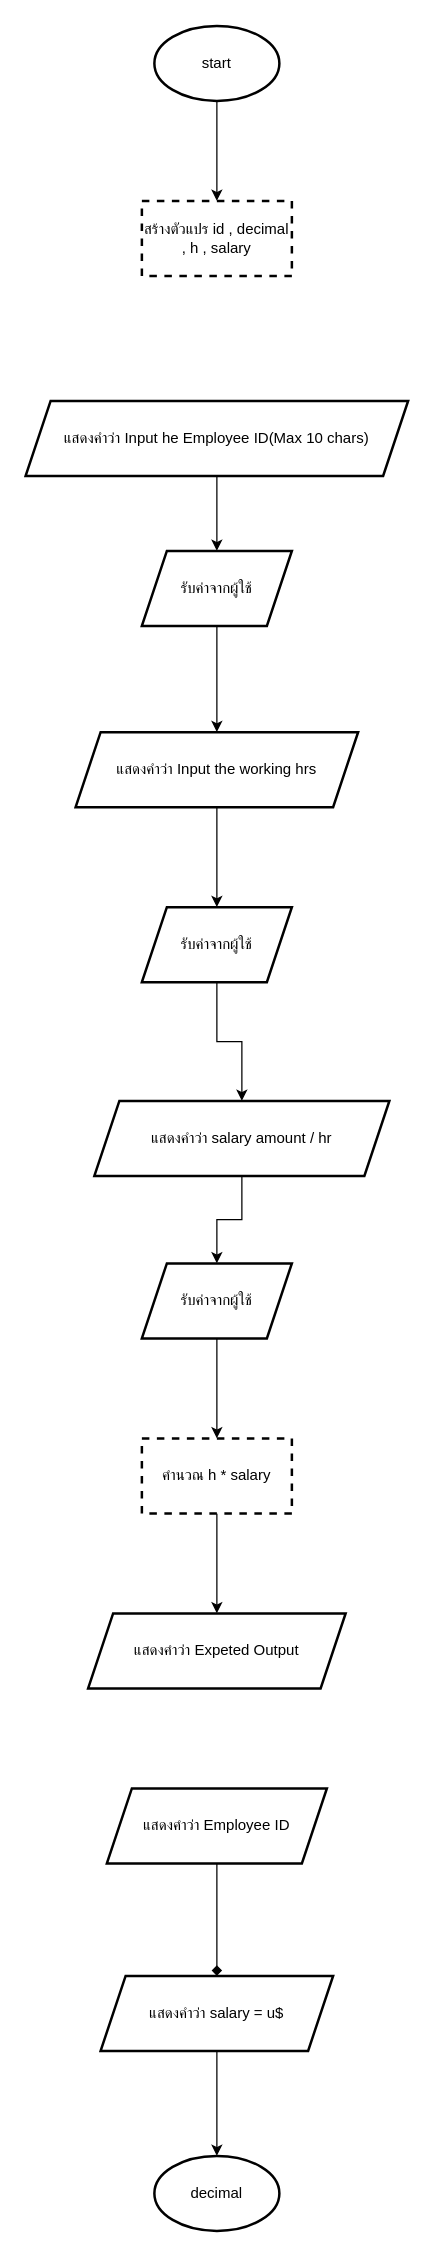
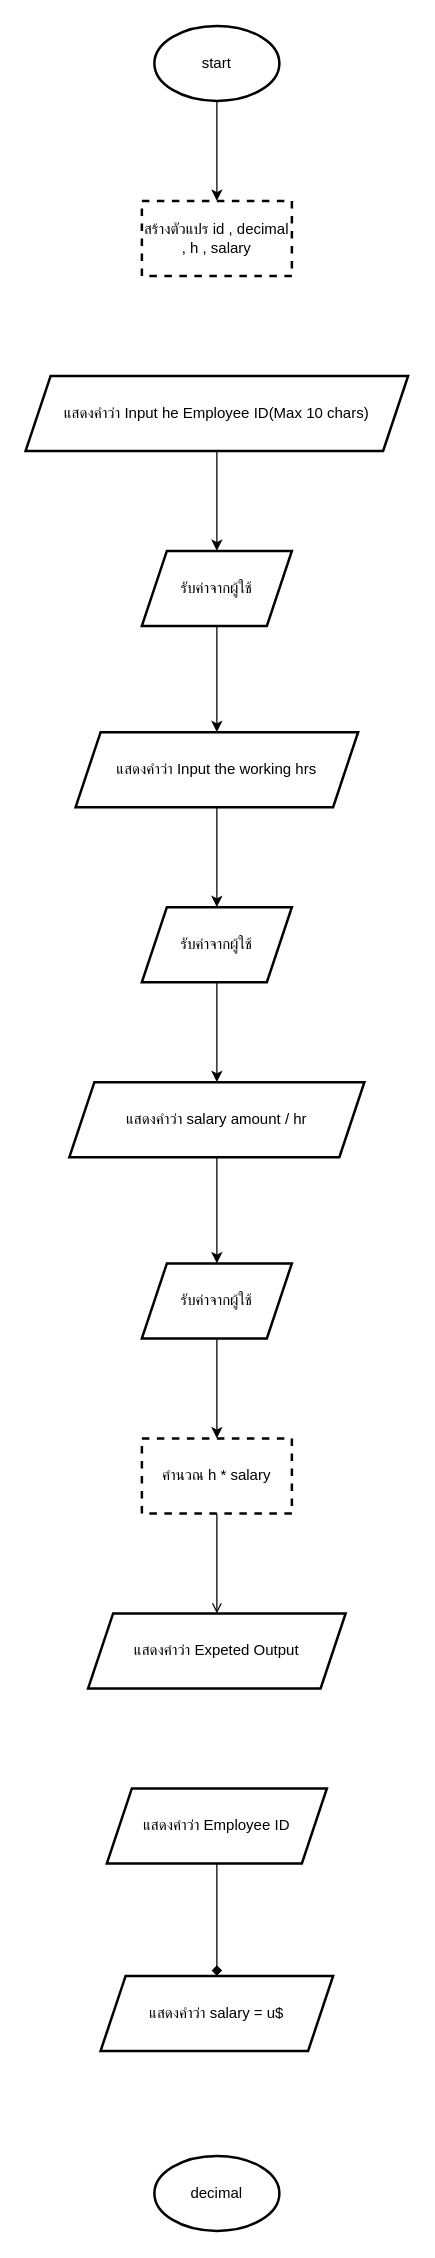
- <mxCell id="6" value="แสดงคำว่า Input he Employee ID(Max 10 chars)" style="shape=parallelogram;perimeter=parallelogramPerimeter;whiteSpace=wrap;html=1;fixedSize=1;strokeWidth=2;" vertex="1" parent="1"><mxGeometry x="20" y="320" width="306" height="60" as="geometry" /></mxCell>
+ <mxCell id="6" value="แสดงคำว่า Input he Employee ID(Max 10 chars)" style="shape=parallelogram;perimeter=parallelogramPerimeter;whiteSpace=wrap;html=1;fixedSize=1;strokeWidth=2;" vertex="1" parent="1"><mxGeometry x="20" y="300" width="306" height="60" as="geometry" /></mxCell>
- <mxCell id="14" value="แสดงคำว่า salary amount / hr" style="shape=parallelogram;perimeter=parallelogramPerimeter;whiteSpace=wrap;html=1;fixedSize=1;strokeWidth=2;" vertex="1" parent="1"><mxGeometry x="75" y="880" width="236" height="60" as="geometry" /></mxCell>
+ <mxCell id="14" value="แสดงคำว่า salary amount / hr" style="shape=parallelogram;perimeter=parallelogramPerimeter;whiteSpace=wrap;html=1;fixedSize=1;strokeWidth=2;" vertex="1" parent="1"><mxGeometry x="55" y="865" width="236" height="60" as="geometry" /></mxCell>
- <mxCell id="17" value="" style="edgeStyle=orthogonalEdgeStyle;rounded=0;orthogonalLoop=1;jettySize=auto;html=1;" edge="1" parent="1" source="18" target="19"><mxGeometry relative="1" as="geometry" /></mxCell>
+ <mxCell id="17" value="" style="edgeStyle=orthogonalEdgeStyle;rounded=0;orthogonalLoop=1;jettySize=auto;html=1;endArrow=open;" edge="1" parent="1" source="18" target="19"><mxGeometry relative="1" as="geometry" /></mxCell>
- <mxCell id="22" value="" style="edgeStyle=orthogonalEdgeStyle;rounded=0;orthogonalLoop=1;jettySize=auto;html=1;" edge="1" parent="1" source="23" target="24"><mxGeometry relative="1" as="geometry" /></mxCell>
